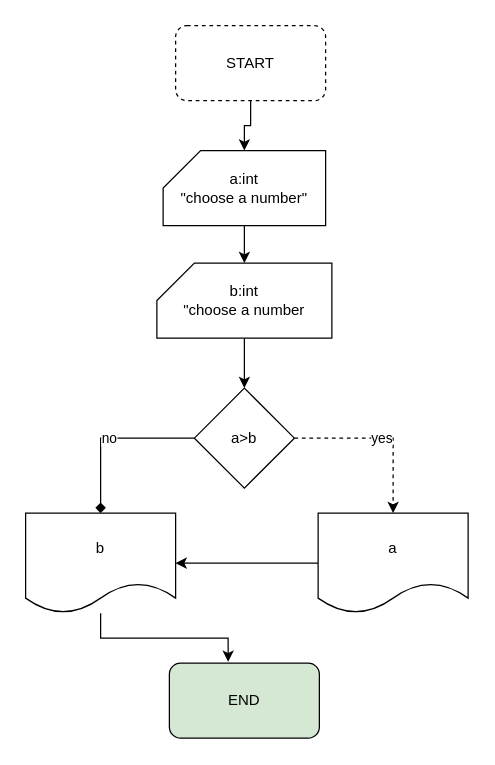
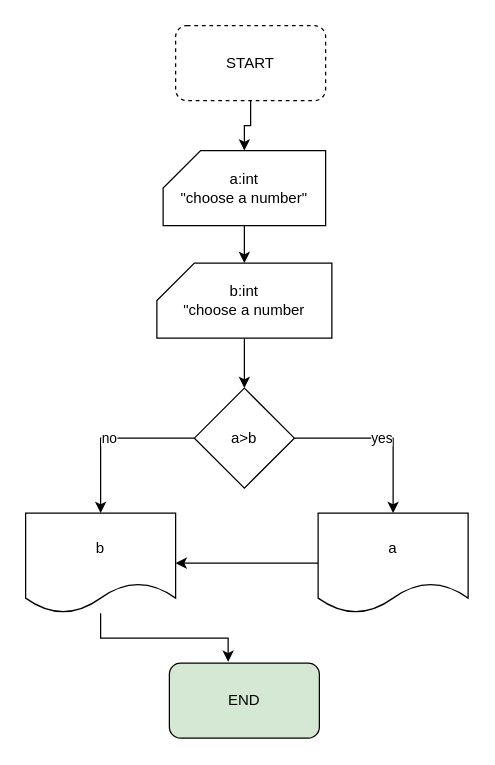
- <mxCell id="9" value="yes" style="edgeStyle=orthogonalEdgeStyle;rounded=0;orthogonalLoop=1;jettySize=auto;html=1;entryX=0.5;entryY=0;entryDx=0;entryDy=0;dashed=1;" edge="1" parent="1" source="11" target="15"><mxGeometry relative="1" as="geometry"><mxPoint x="290" y="350" as="targetPoint" /></mxGeometry></mxCell>
+ <mxCell id="9" value="yes" style="edgeStyle=orthogonalEdgeStyle;rounded=0;orthogonalLoop=1;jettySize=auto;html=1;entryX=0.5;entryY=0;entryDx=0;entryDy=0;" edge="1" parent="1" source="11" target="15"><mxGeometry relative="1" as="geometry"><mxPoint x="290" y="350" as="targetPoint" /></mxGeometry></mxCell>
- <mxCell id="10" value="no" style="edgeStyle=orthogonalEdgeStyle;rounded=0;orthogonalLoop=1;jettySize=auto;html=1;entryX=0.5;entryY=0;entryDx=0;entryDy=0;endArrow=diamond;" edge="1" parent="1" source="11" target="13"><mxGeometry relative="1" as="geometry" /></mxCell>
+ <mxCell id="10" value="no" style="edgeStyle=orthogonalEdgeStyle;rounded=0;orthogonalLoop=1;jettySize=auto;html=1;entryX=0.5;entryY=0;entryDx=0;entryDy=0;" edge="1" parent="1" source="11" target="13"><mxGeometry relative="1" as="geometry" /></mxCell>
